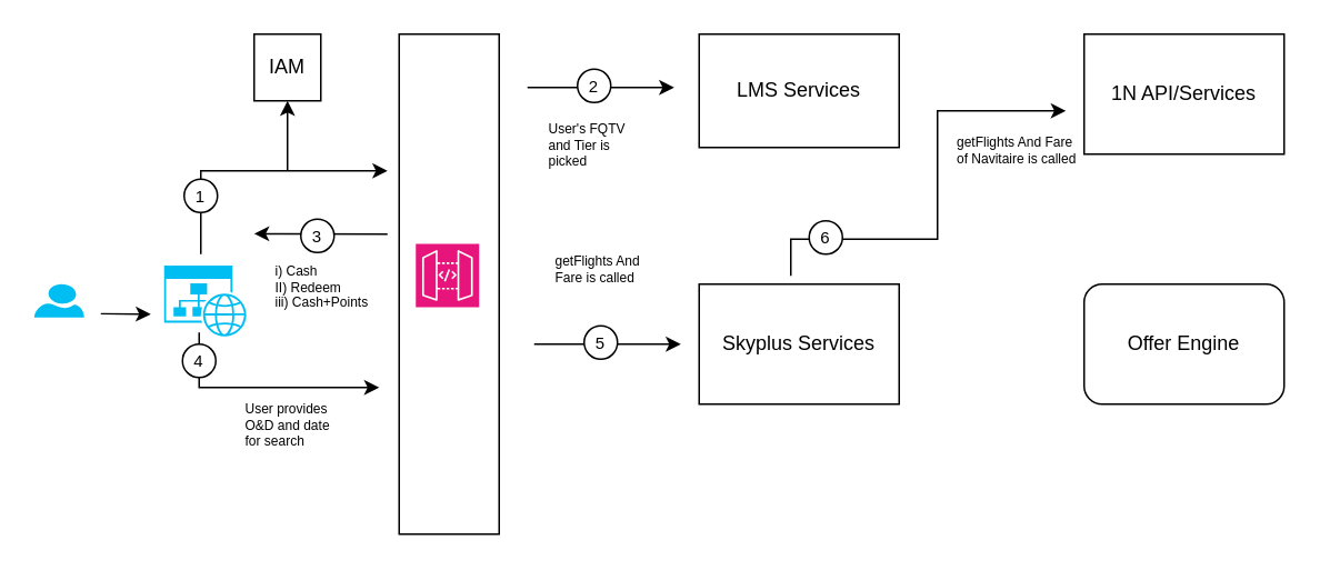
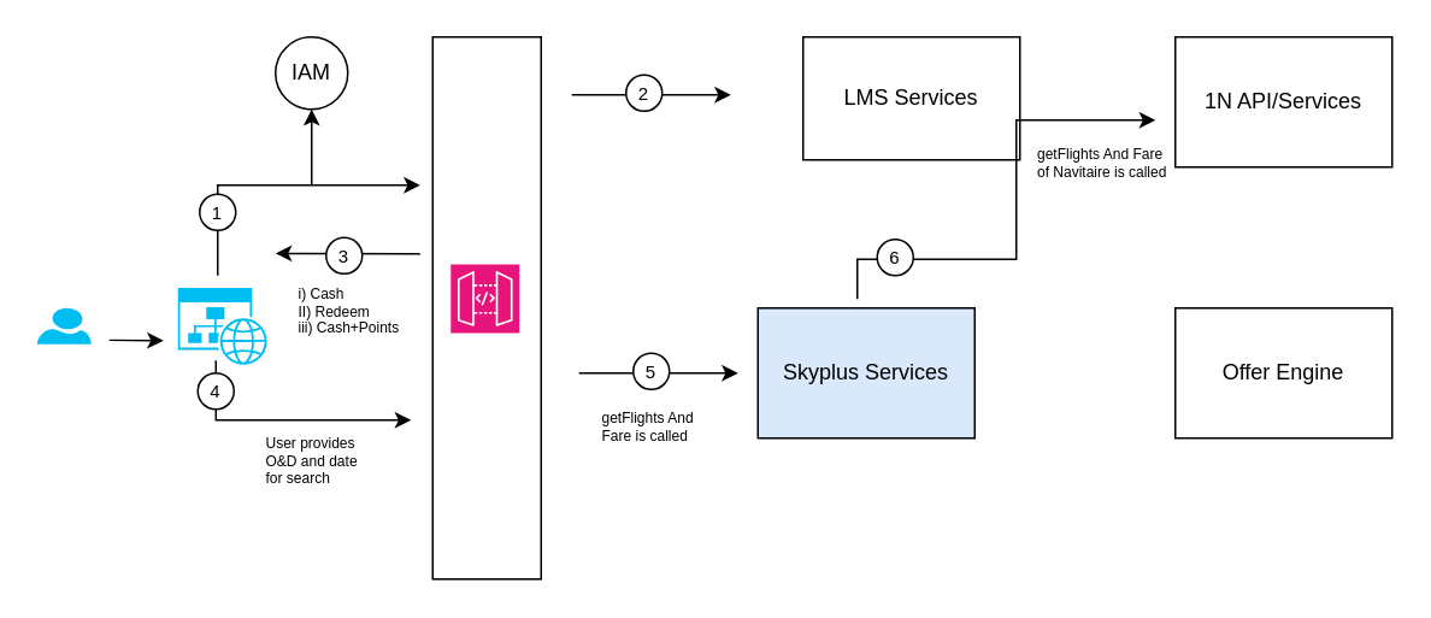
- <mxCell id="9" value="IAM" style="rounded=0;whiteSpace=wrap;html=1;" vertex="1" parent="1"><mxGeometry x="152" y="20" width="40" height="40" as="geometry" /></mxCell>
+ <mxCell id="9" value="IAM" style="ellipse;whiteSpace=wrap;html=1;" vertex="1" parent="1"><mxGeometry x="152" y="20" width="40" height="40" as="geometry" /></mxCell>
- <mxCell id="20" value="LMS Services" style="rounded=0;whiteSpace=wrap;html=1;" vertex="1" parent="1"><mxGeometry x="419" y="20" width="120" height="68" as="geometry" /></mxCell>
+ <mxCell id="20" value="LMS Services" style="rounded=0;whiteSpace=wrap;html=1;" vertex="1" parent="1"><mxGeometry x="444" y="20" width="120" height="68" as="geometry" /></mxCell>
- <mxCell id="35" value="User's FQTV and Tier is picked" style="text;html=1;strokeColor=none;fillColor=none;align=left;verticalAlign=top;whiteSpace=wrap;rounded=0;fontSize=8;" vertex="1" parent="1"><mxGeometry x="326.75" y="66" width="58.5" height="33" as="geometry" /></mxCell>
- <mxCell id="25" value="getFlights And Fare is called" style="text;html=1;strokeColor=none;fillColor=none;align=left;verticalAlign=top;whiteSpace=wrap;rounded=0;fontSize=8;" vertex="1" parent="1"><mxGeometry x="330.75" y="145" width="58.5" height="33" as="geometry" /></mxCell>
+ <mxCell id="25" value="getFlights And Fare is called" style="text;html=1;strokeColor=none;fillColor=none;align=left;verticalAlign=top;whiteSpace=wrap;rounded=0;fontSize=8;" vertex="1" parent="1"><mxGeometry x="330.75" y="220" width="58.5" height="33" as="geometry" /></mxCell>
- <mxCell id="21" value="Skyplus Services" style="rounded=0;whiteSpace=wrap;html=1;" vertex="1" parent="1"><mxGeometry x="419" y="170" width="120" height="72" as="geometry" /></mxCell>
+ <mxCell id="21" value="Skyplus Services" style="rounded=0;whiteSpace=wrap;html=1;fillColor=#dae8fc;" vertex="1" parent="1"><mxGeometry x="419" y="170" width="120" height="72" as="geometry" /></mxCell>
- <mxCell id="26" value="Offer Engine" style="whiteSpace=wrap;html=1;rounded=1;" vertex="1" parent="1"><mxGeometry x="650" y="170" width="120" height="72" as="geometry" /></mxCell>
+ <mxCell id="26" value="Offer Engine" style="rounded=0;whiteSpace=wrap;html=1;" vertex="1" parent="1"><mxGeometry x="650" y="170" width="120" height="72" as="geometry" /></mxCell>
